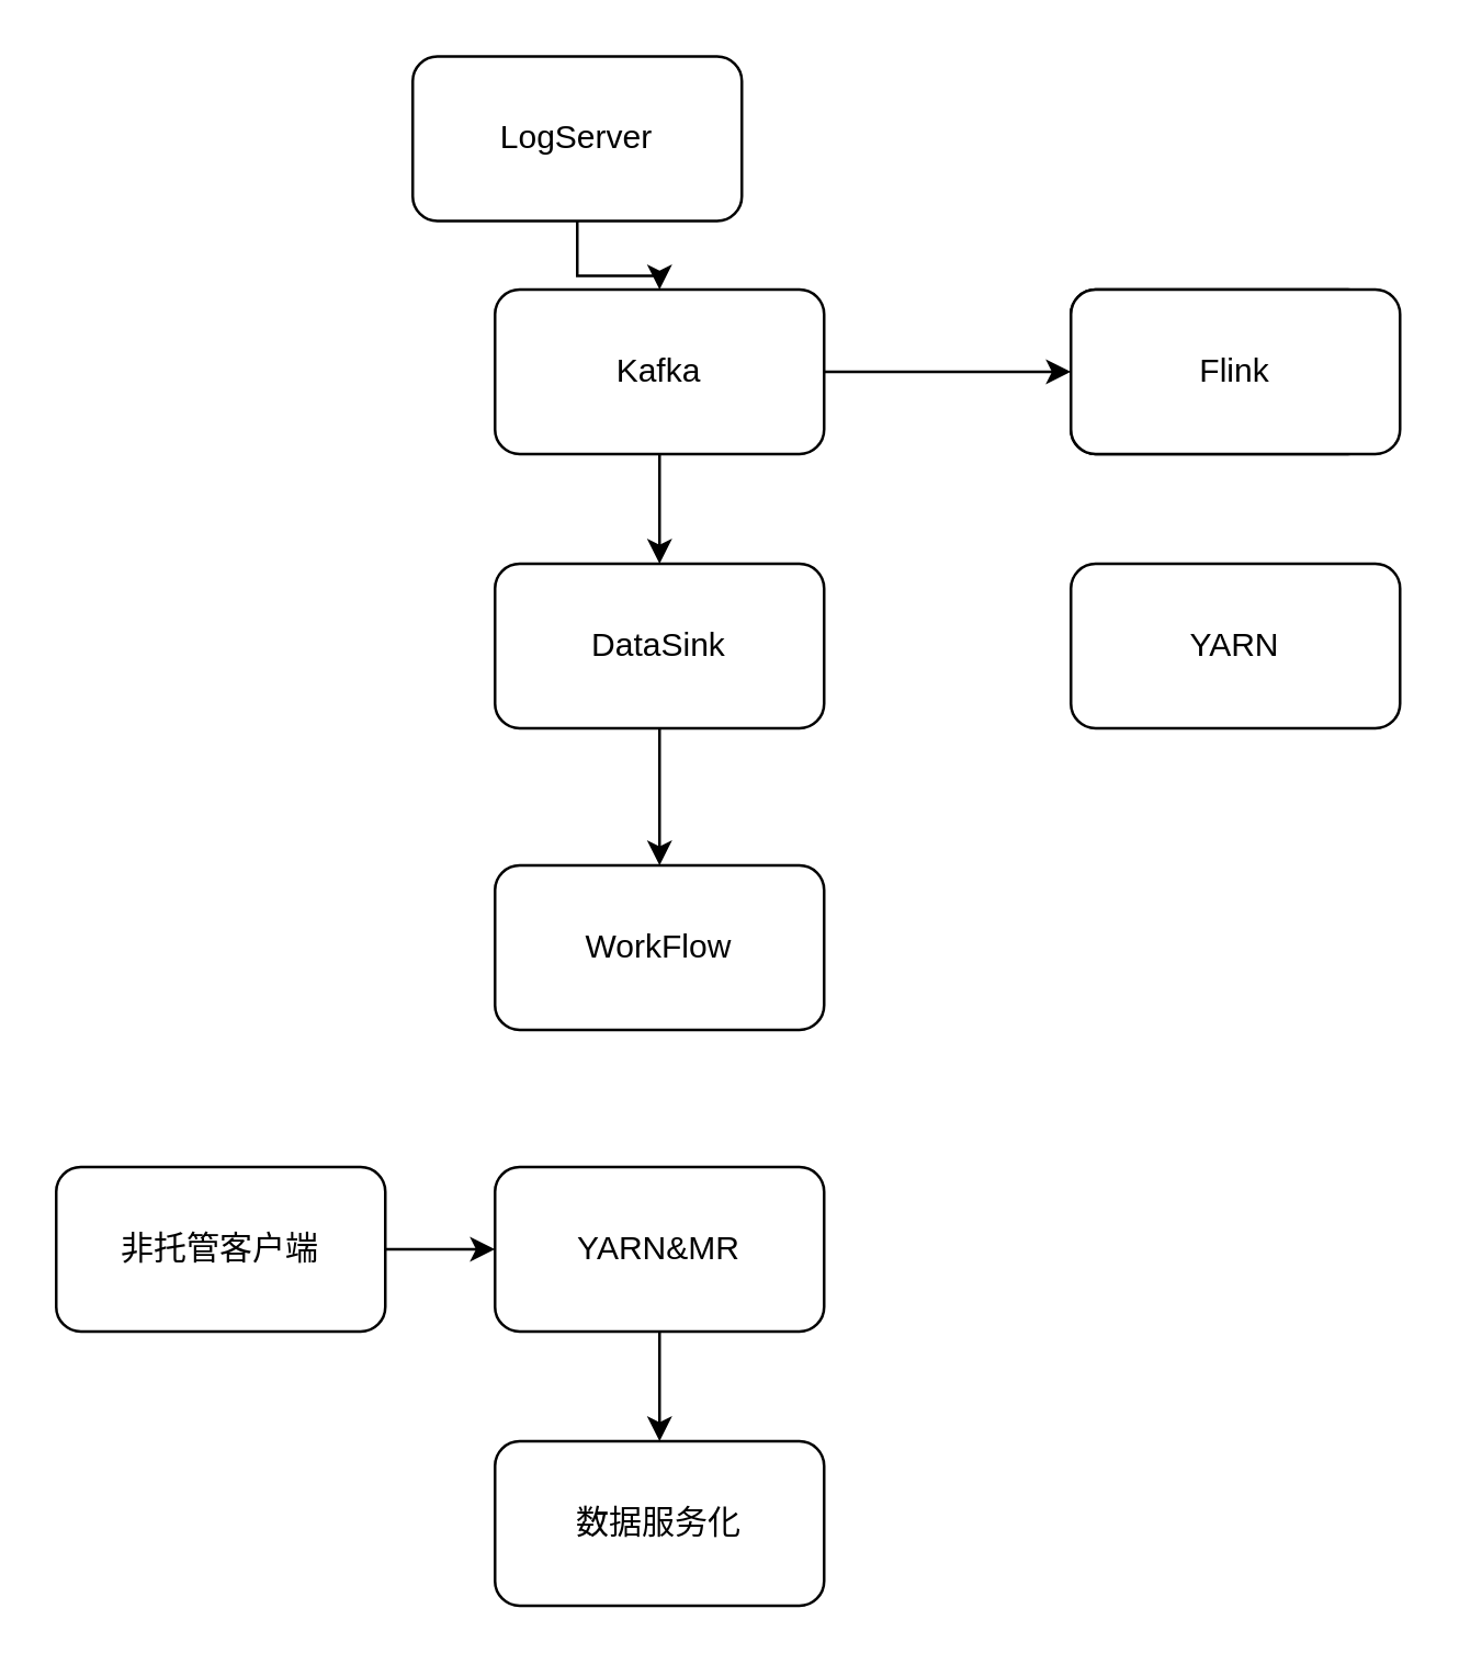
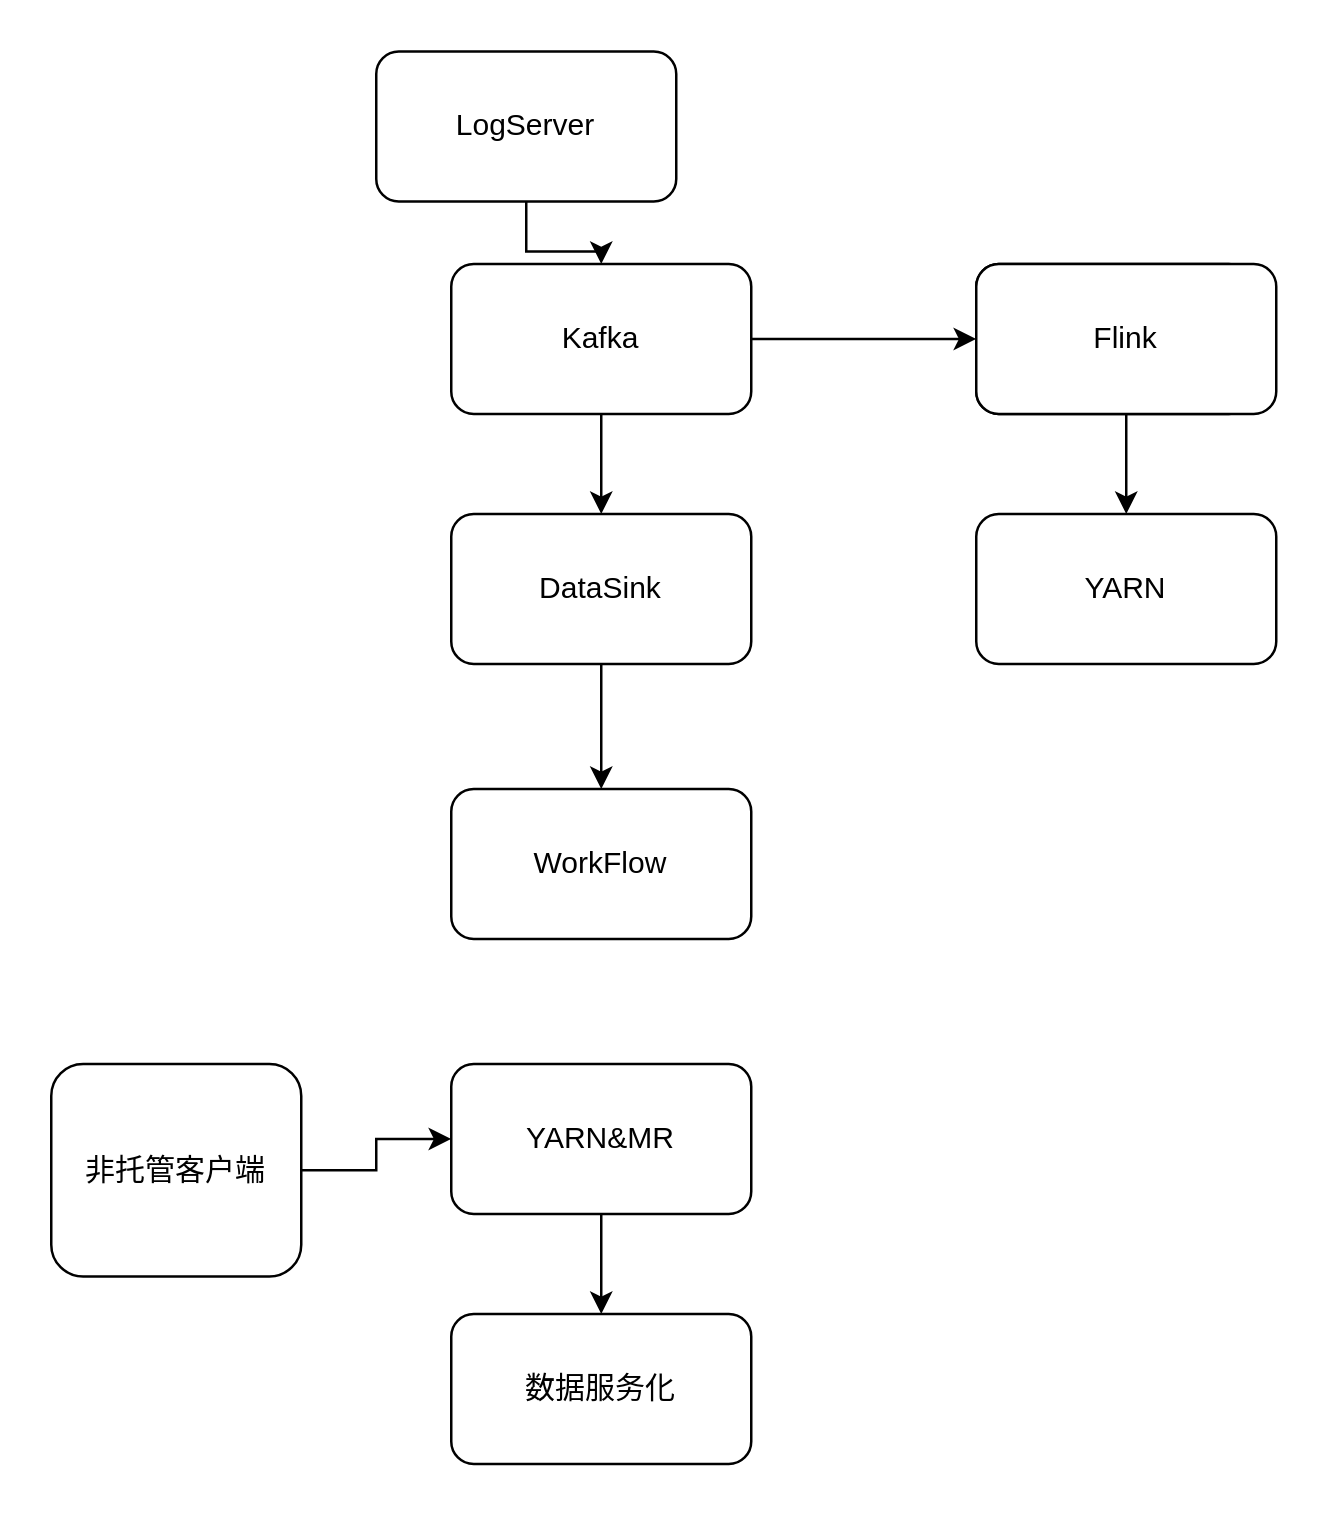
+ <mxCell id="16" value="" style="edgeStyle=orthogonalEdgeStyle;rounded=0;orthogonalLoop=1;jettySize=auto;html=1;" edge="1" parent="1" source="17" target="18"><mxGeometry relative="1" as="geometry" /></mxCell>
- <mxCell id="9" value="非托管客户端" style="rounded=1;whiteSpace=wrap;html=1;" vertex="1" parent="1"><mxGeometry x="20" y="425" width="120" height="60" as="geometry" /></mxCell>
+ <mxCell id="9" value="非托管客户端" style="rounded=1;whiteSpace=wrap;html=1;" vertex="1" parent="1"><mxGeometry x="20" y="425" width="100" height="85" as="geometry" /></mxCell>
